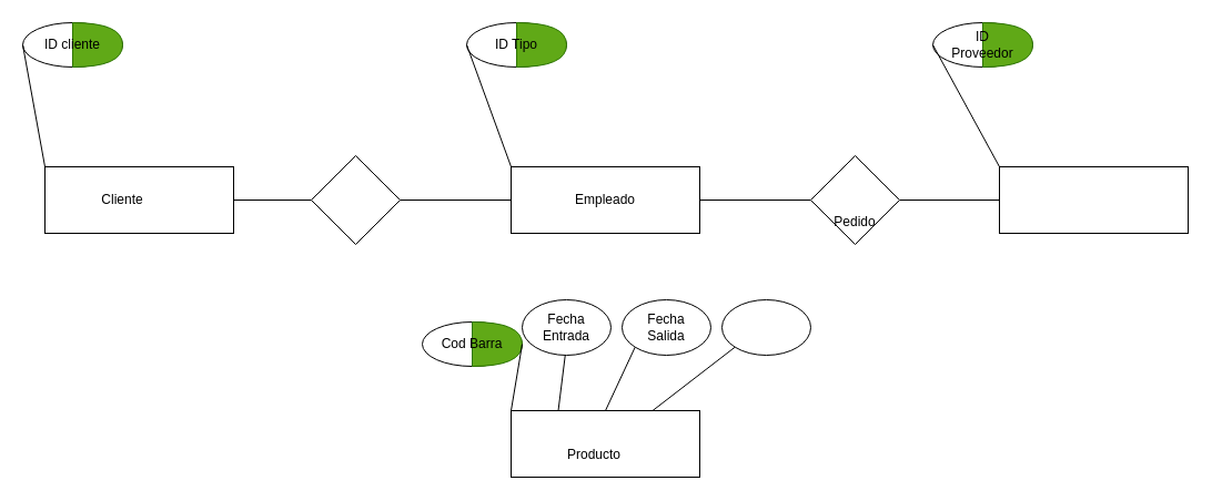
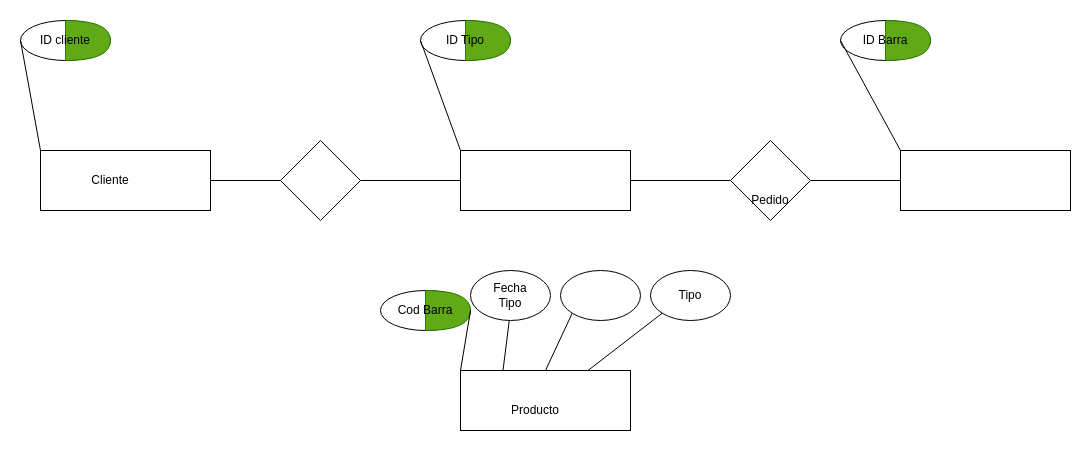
- <mxCell id="21" value="ID Proveedor" style="text;html=1;strokeColor=none;fillColor=none;align=center;verticalAlign=middle;whiteSpace=wrap;rounded=0;" vertex="1" parent="18"><mxGeometry x="15" y="5" width="60" height="30" as="geometry" /></mxCell>
+ <mxCell id="21" value="ID Barra" style="text;html=1;strokeColor=none;fillColor=none;align=center;verticalAlign=middle;whiteSpace=wrap;rounded=0;" vertex="1" parent="18"><mxGeometry x="15" y="5" width="60" height="30" as="geometry" /></mxCell>
- <mxCell id="24" value="Empleado" style="text;html=1;strokeColor=none;fillColor=none;align=center;verticalAlign=middle;whiteSpace=wrap;rounded=0;" vertex="1" parent="22"><mxGeometry x="20" y="15" width="130" height="30" as="geometry" /></mxCell>
- <mxCell id="42" value="Fecha Entrada" style="text;html=1;strokeColor=none;fillColor=none;align=center;verticalAlign=middle;whiteSpace=wrap;rounded=0;" vertex="1" parent="40"><mxGeometry x="10" y="10" width="60" height="30" as="geometry" /></mxCell>
+ <mxCell id="42" value="Fecha Tipo" style="text;html=1;strokeColor=none;fillColor=none;align=center;verticalAlign=middle;whiteSpace=wrap;rounded=0;" vertex="1" parent="40"><mxGeometry x="10" y="10" width="60" height="30" as="geometry" /></mxCell>
- <mxCell id="45" value="Fecha Salida" style="text;html=1;strokeColor=none;fillColor=none;align=center;verticalAlign=middle;whiteSpace=wrap;rounded=0;" vertex="1" parent="43"><mxGeometry x="10" y="10" width="60" height="30" as="geometry" /></mxCell>
+ <mxCell id="48" value="Tipo" style="text;html=1;strokeColor=none;fillColor=none;align=center;verticalAlign=middle;whiteSpace=wrap;rounded=0;" vertex="1" parent="46"><mxGeometry x="10" y="10" width="60" height="30" as="geometry" /></mxCell>
